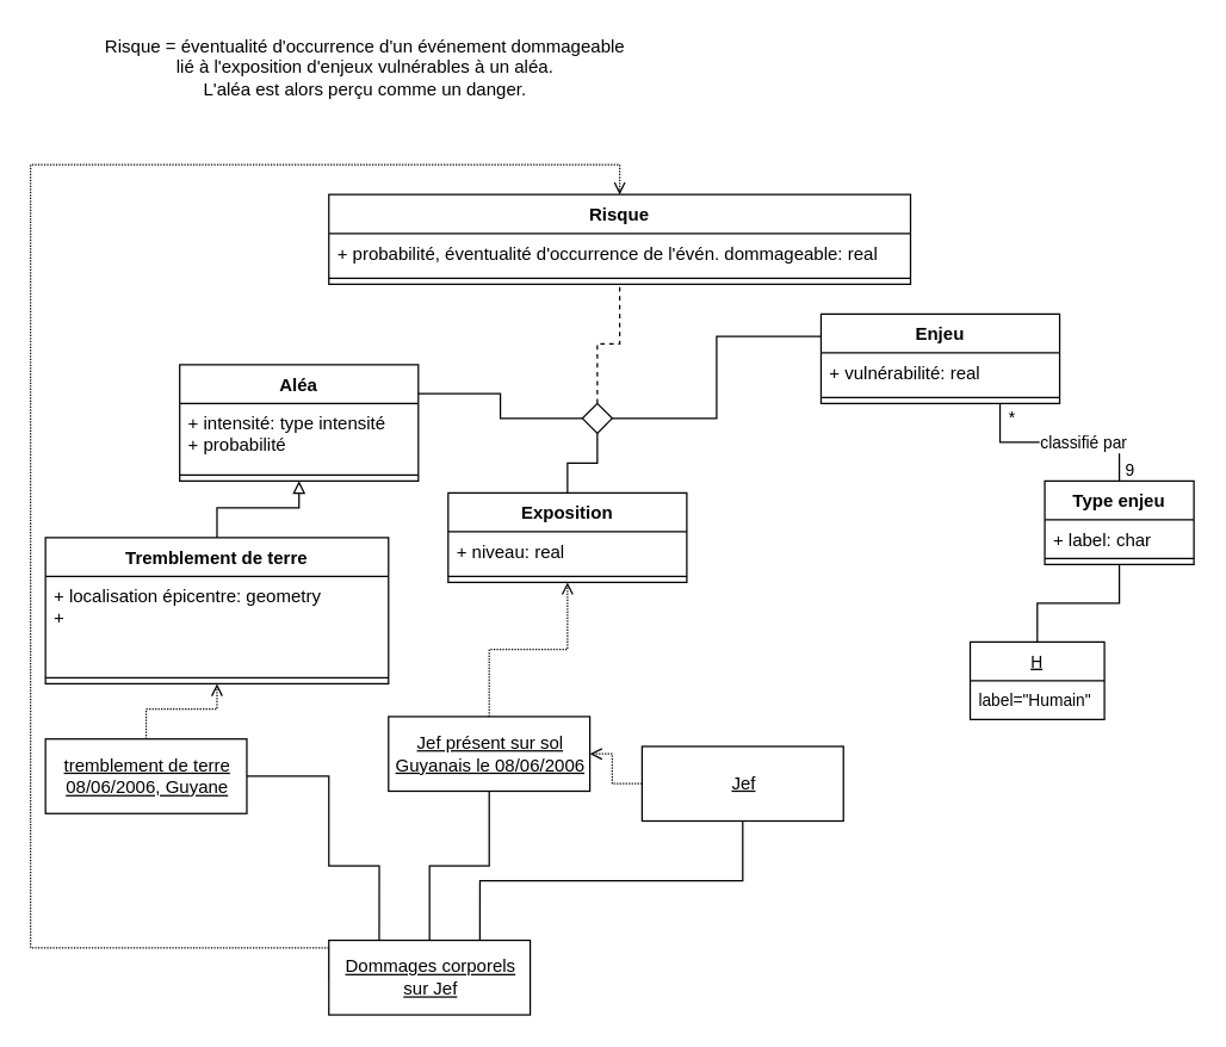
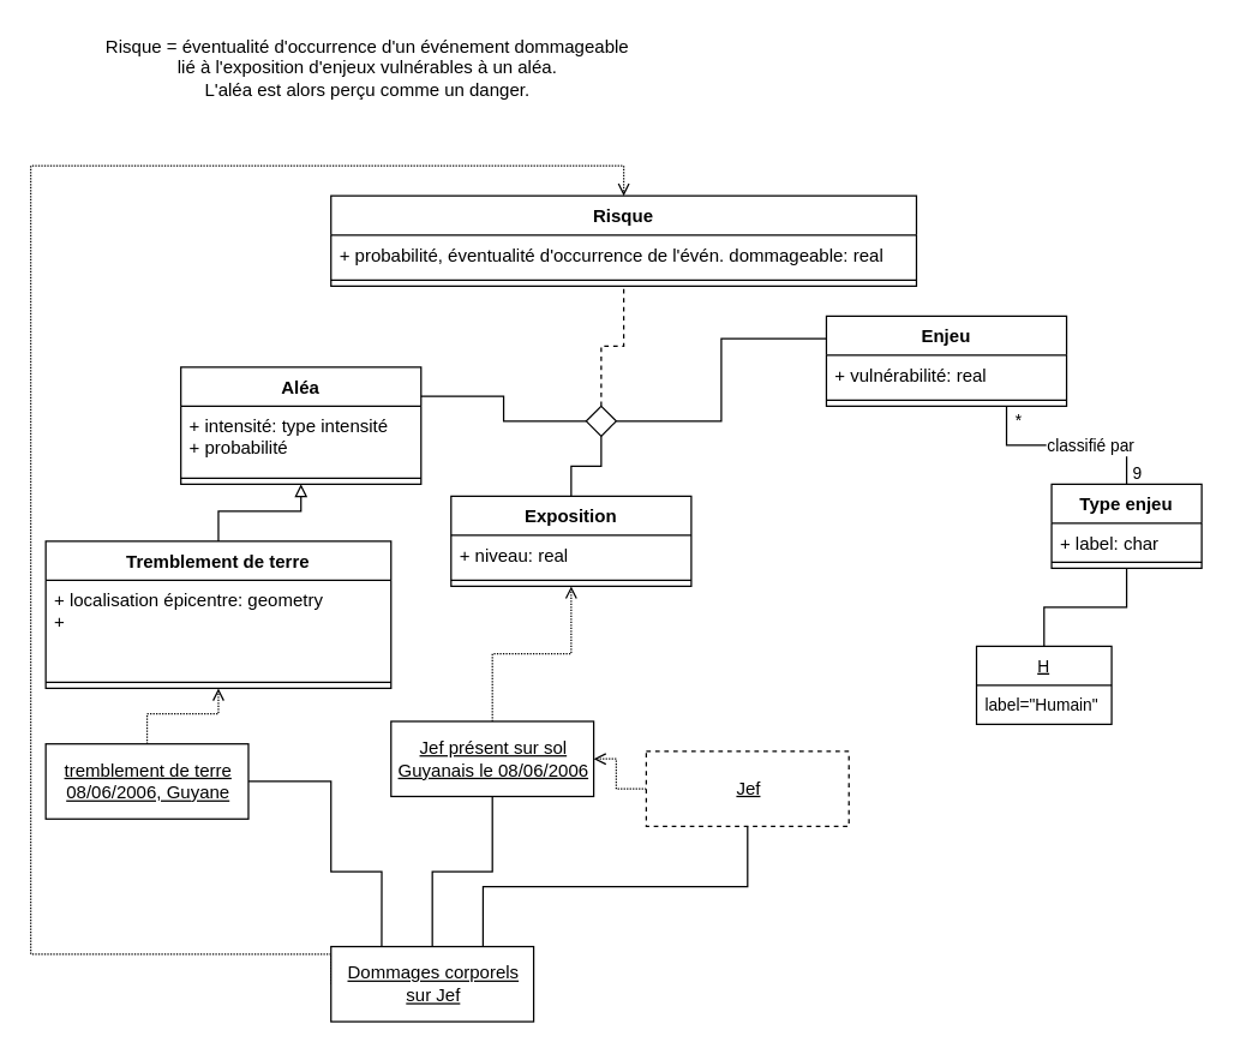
- <mxCell id="26" value="&lt;u&gt;Jef&lt;/u&gt;" style="html=1;" vertex="1" parent="1"><mxGeometry x="430" y="500" width="135" height="50" as="geometry" /></mxCell>
+ <mxCell id="26" value="&lt;u&gt;Jef&lt;/u&gt;" style="html=1;dashed=1;" vertex="1" parent="1"><mxGeometry x="430" y="500" width="135" height="50" as="geometry" /></mxCell>
